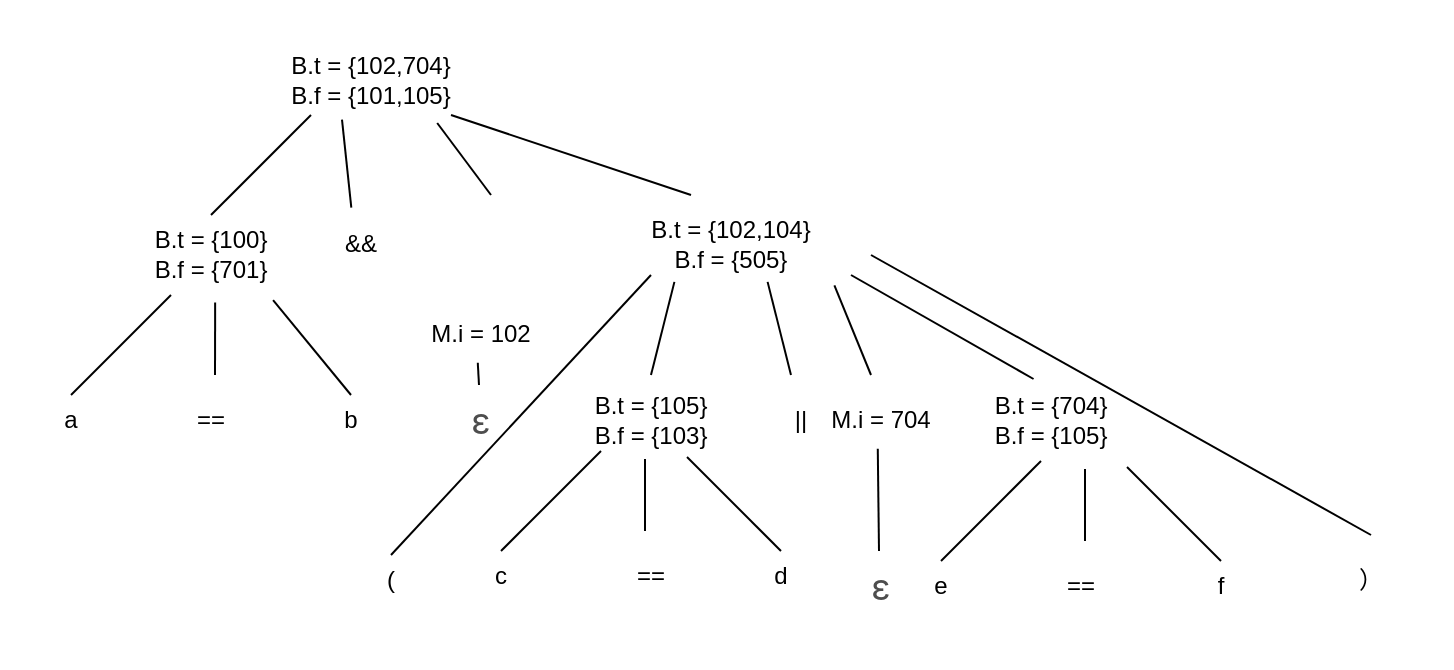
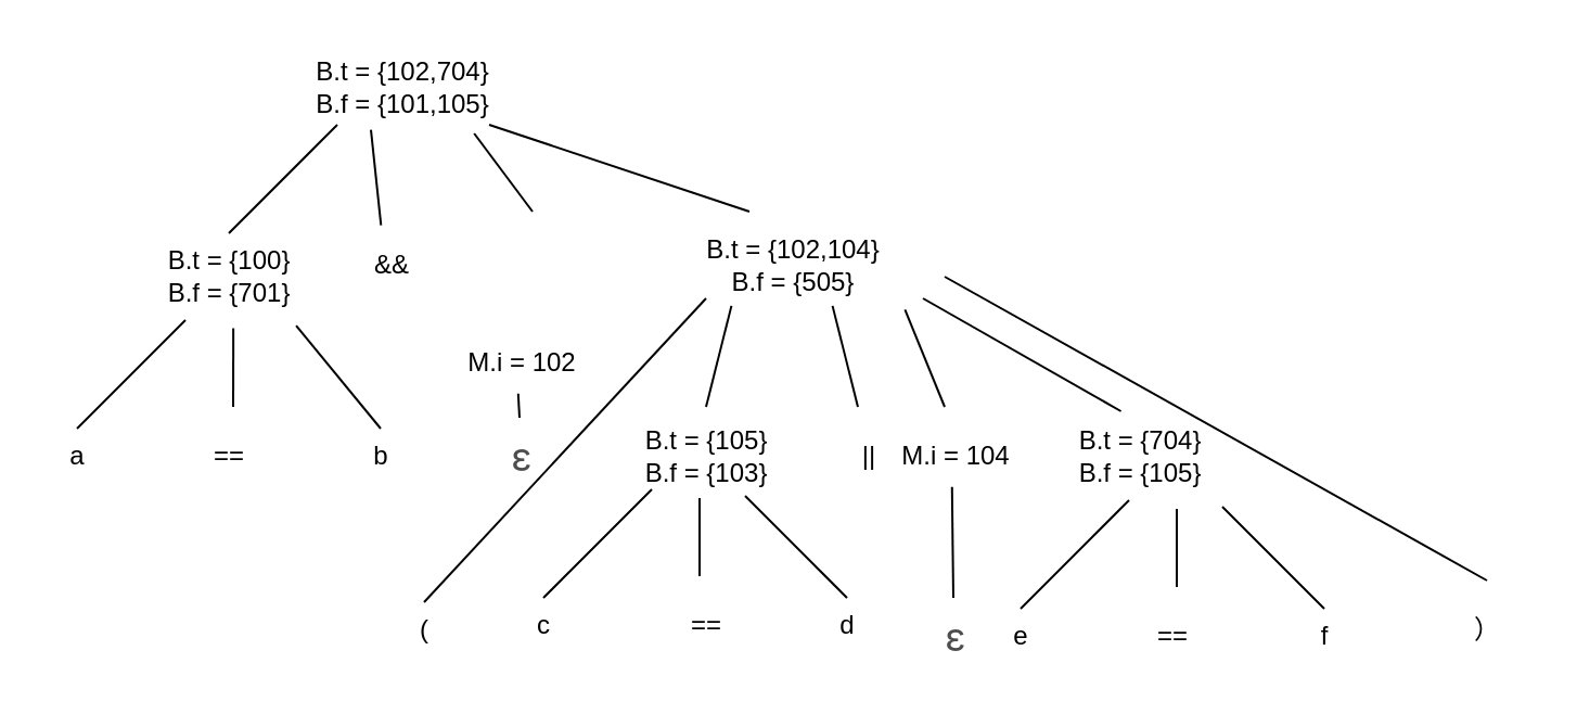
- <mxCell id="24" value="M.i = 704" style="text;html=1;align=center;verticalAlign=middle;resizable=0;points=[];autosize=1;strokeColor=none;fillColor=none;" parent="1" vertex="1"><mxGeometry x="405" y="195" width="70" height="30" as="geometry" /></mxCell>
+ <mxCell id="24" value="M.i = 104" style="text;html=1;align=center;verticalAlign=middle;resizable=0;points=[];autosize=1;strokeColor=none;fillColor=none;" parent="1" vertex="1"><mxGeometry x="405" y="195" width="70" height="30" as="geometry" /></mxCell>
